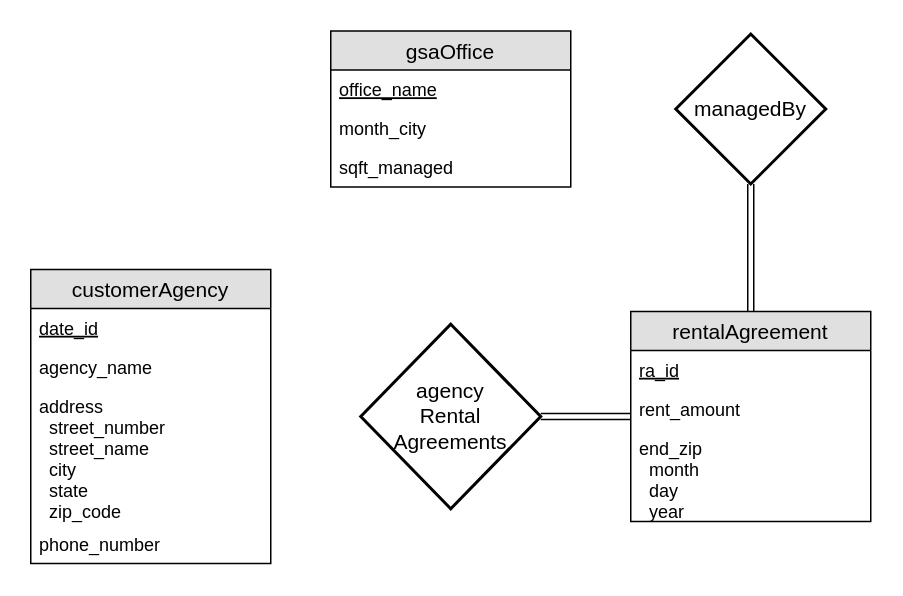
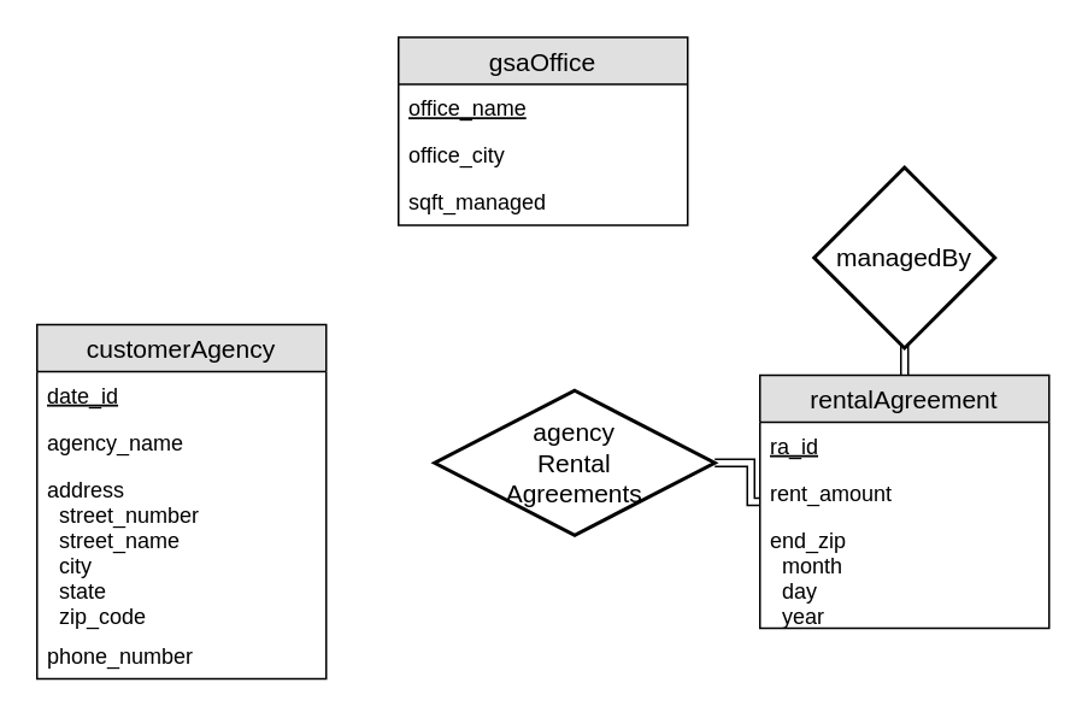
- <mxCell id="18" value="managedBy" style="shape=rhombus;strokeWidth=2;fontSize=17;perimeter=rhombusPerimeter;whiteSpace=wrap;html=1;align=center;fontSize=14;" vertex="1" parent="1"><mxGeometry x="450" y="22" width="100" height="100" as="geometry" /></mxCell>
+ <mxCell id="18" value="managedBy" style="shape=rhombus;strokeWidth=2;fontSize=17;perimeter=rhombusPerimeter;whiteSpace=wrap;html=1;align=center;fontSize=14;" vertex="1" parent="1"><mxGeometry x="450" y="92" width="100" height="100" as="geometry" /></mxCell>
- <mxCell id="4" value="month_city" style="text;strokeColor=none;fillColor=none;spacingLeft=4;spacingRight=4;overflow=hidden;rotatable=0;points=[[0,0.5],[1,0.5]];portConstraint=eastwest;fontSize=12;" vertex="1" parent="2"><mxGeometry y="52" width="160" height="26" as="geometry" /></mxCell>
+ <mxCell id="4" value="office_city" style="text;strokeColor=none;fillColor=none;spacingLeft=4;spacingRight=4;overflow=hidden;rotatable=0;points=[[0,0.5],[1,0.5]];portConstraint=eastwest;fontSize=12;" vertex="1" parent="2"><mxGeometry y="52" width="160" height="26" as="geometry" /></mxCell>
- <mxCell id="16" value="agency&lt;br&gt;Rental&lt;br&gt;Agreements&lt;br&gt;" style="shape=rhombus;strokeWidth=2;fontSize=17;perimeter=rhombusPerimeter;whiteSpace=wrap;html=1;align=center;fontSize=14;" vertex="1" parent="1"><mxGeometry x="240" y="215.5" width="120" height="123" as="geometry" /></mxCell>
+ <mxCell id="16" value="agency&lt;br&gt;Rental&lt;br&gt;Agreements&lt;br&gt;" style="shape=rhombus;strokeWidth=2;fontSize=17;perimeter=rhombusPerimeter;whiteSpace=wrap;html=1;align=center;fontSize=14;" vertex="1" parent="1"><mxGeometry x="240" y="215.5" width="155" height="80" as="geometry" /></mxCell>
